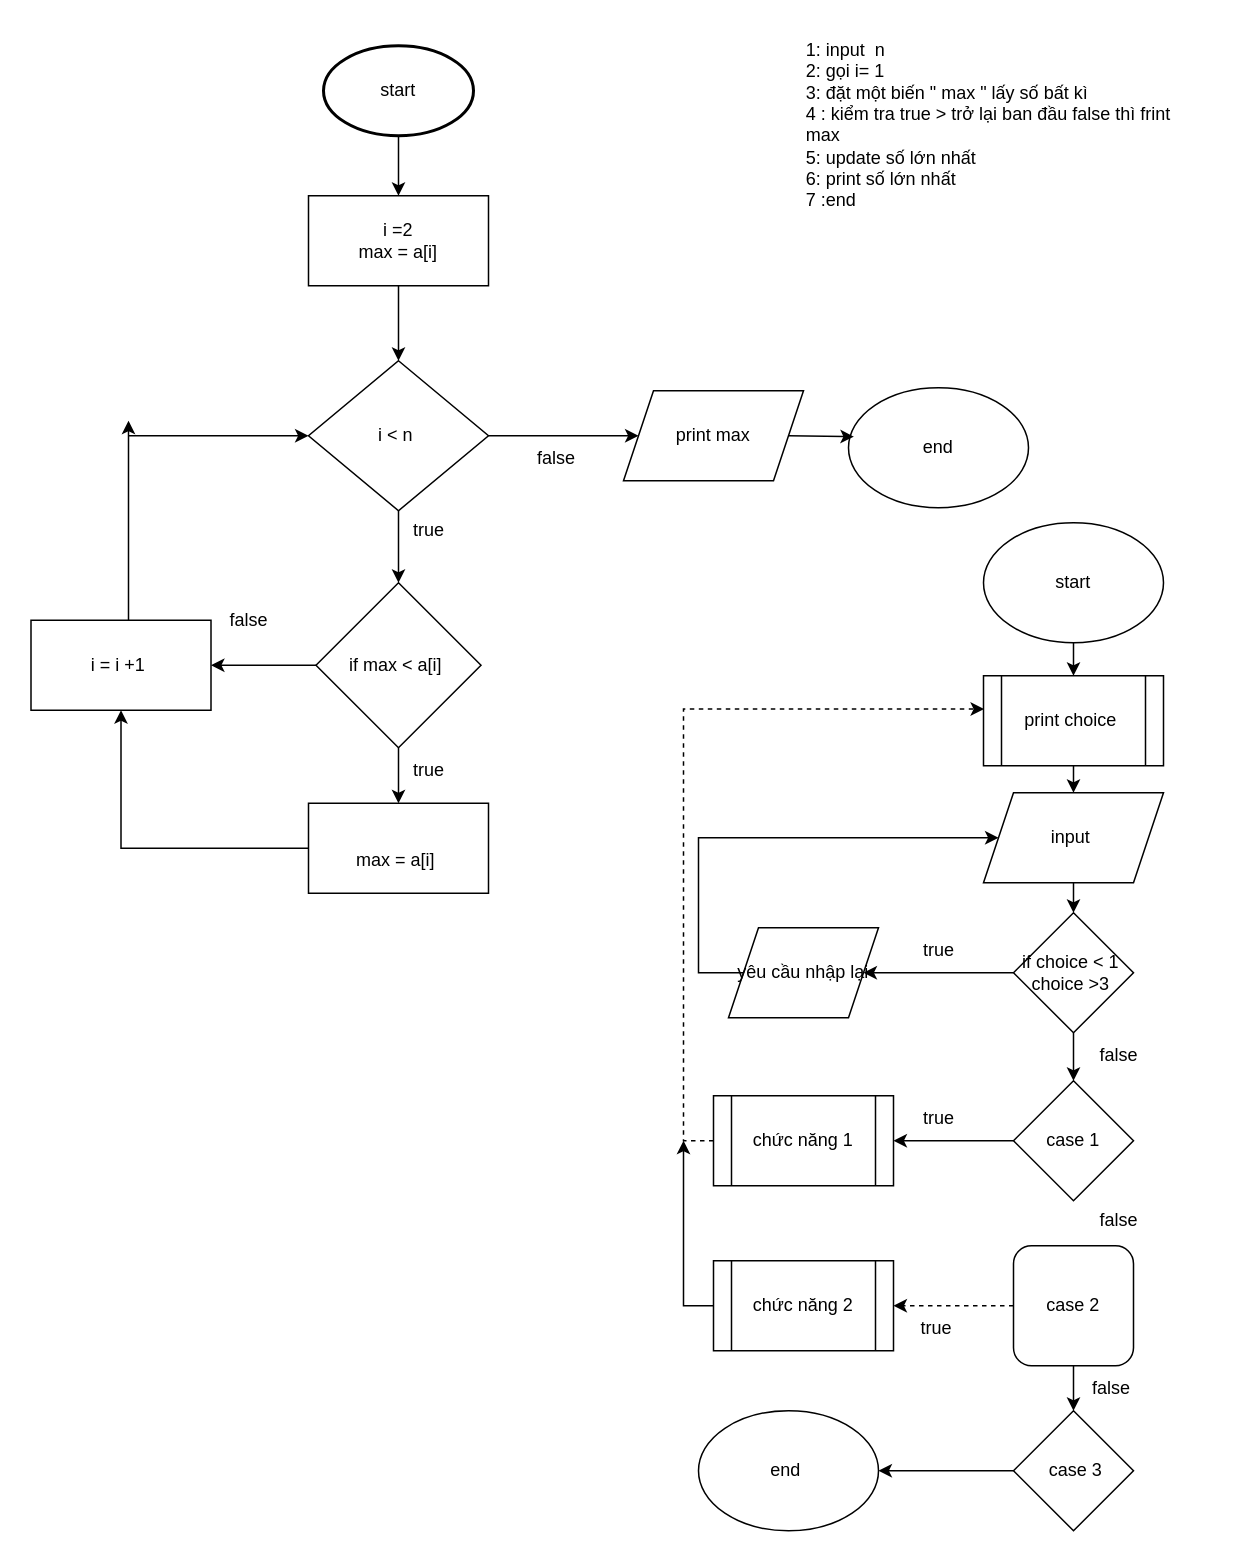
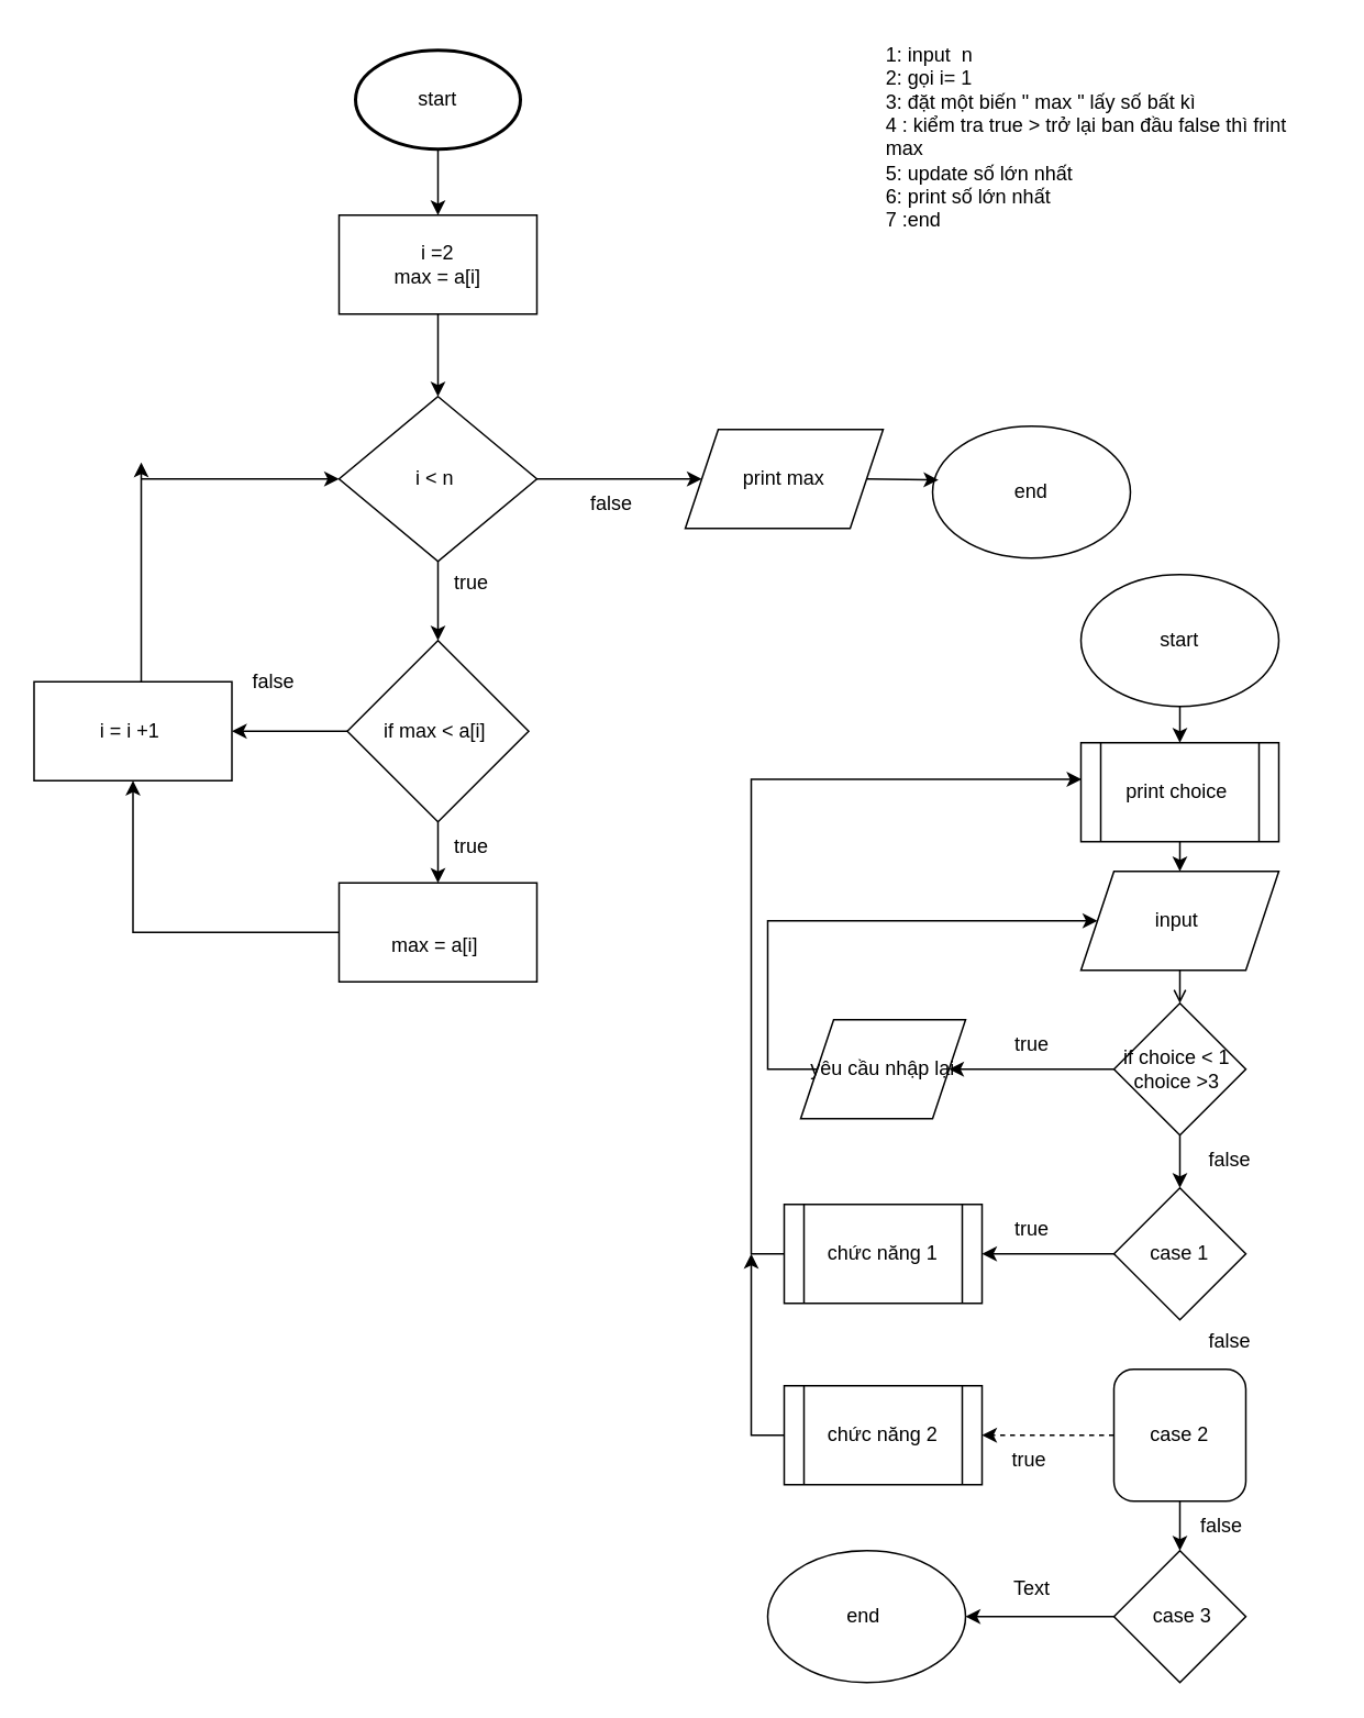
- <mxCell id="27" style="edgeStyle=orthogonalEdgeStyle;rounded=0;orthogonalLoop=1;jettySize=auto;html=1;exitX=0;exitY=0.5;exitDx=0;exitDy=0;entryX=0.003;entryY=0.37;entryDx=0;entryDy=0;entryPerimeter=0;dashed=1;" edge="1" parent="1" source="28" target="40"><mxGeometry relative="1" as="geometry" /></mxCell>
+ <mxCell id="27" style="edgeStyle=orthogonalEdgeStyle;rounded=0;orthogonalLoop=1;jettySize=auto;html=1;exitX=0;exitY=0.5;exitDx=0;exitDy=0;entryX=0.003;entryY=0.37;entryDx=0;entryDy=0;entryPerimeter=0;" edge="1" parent="1" source="28" target="40"><mxGeometry relative="1" as="geometry" /></mxCell>
- <mxCell id="46" style="edgeStyle=orthogonalEdgeStyle;rounded=0;orthogonalLoop=1;jettySize=auto;html=1;exitX=0.5;exitY=1;exitDx=0;exitDy=0;entryX=0.5;entryY=0;entryDx=0;entryDy=0;" edge="1" parent="1" source="47" target="43"><mxGeometry relative="1" as="geometry" /></mxCell>
+ <mxCell id="46" style="edgeStyle=orthogonalEdgeStyle;rounded=0;orthogonalLoop=1;jettySize=auto;html=1;exitX=0.5;exitY=1;exitDx=0;exitDy=0;entryX=0.5;entryY=0;entryDx=0;entryDy=0;endArrow=open;" edge="1" parent="1" source="47" target="43"><mxGeometry relative="1" as="geometry" /></mxCell>
+ <mxCell id="54" value="Text" style="text;html=1;align=center;verticalAlign=middle;resizable=0;points=[];autosize=1;strokeColor=none;fillColor=none;" vertex="1" parent="1"><mxGeometry x="600" y="948" width="50" height="30" as="geometry" /></mxCell>
